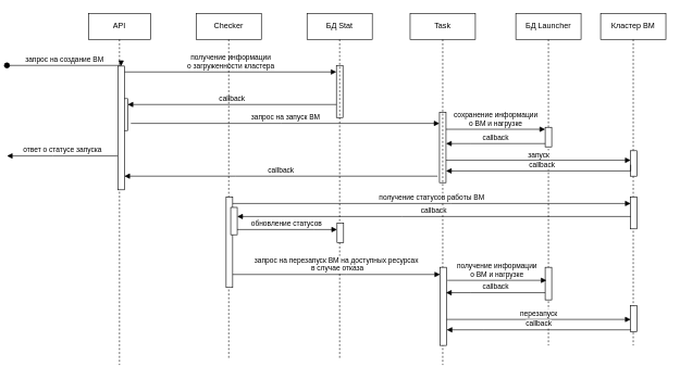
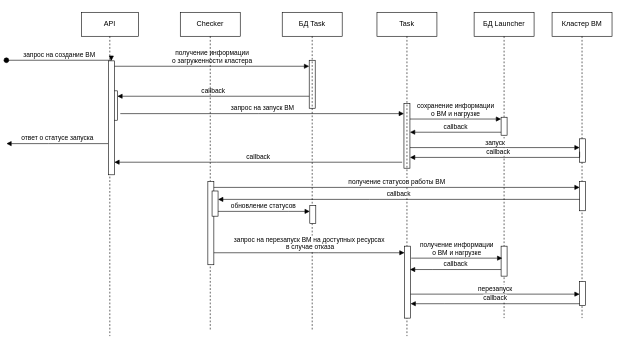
- <mxCell id="12" value="БД Stat" style="shape=umlLifeline;perimeter=lifelinePerimeter;whiteSpace=wrap;html=1;container=0;dropTarget=0;collapsible=0;recursiveResize=0;outlineConnect=0;portConstraint=eastwest;newEdgeStyle={&quot;edgeStyle&quot;:&quot;elbowEdgeStyle&quot;,&quot;elbow&quot;:&quot;vertical&quot;,&quot;curved&quot;:0,&quot;rounded&quot;:0};" parent="1" vertex="1"><mxGeometry x="355" y="20" width="100" height="530" as="geometry" /></mxCell>
+ <mxCell id="12" value="БД Task" style="shape=umlLifeline;perimeter=lifelinePerimeter;whiteSpace=wrap;html=1;container=0;dropTarget=0;collapsible=0;recursiveResize=0;outlineConnect=0;portConstraint=eastwest;newEdgeStyle={&quot;edgeStyle&quot;:&quot;elbowEdgeStyle&quot;,&quot;elbow&quot;:&quot;vertical&quot;,&quot;curved&quot;:0,&quot;rounded&quot;:0};" parent="1" vertex="1"><mxGeometry x="355" y="20" width="100" height="530" as="geometry" /></mxCell>
